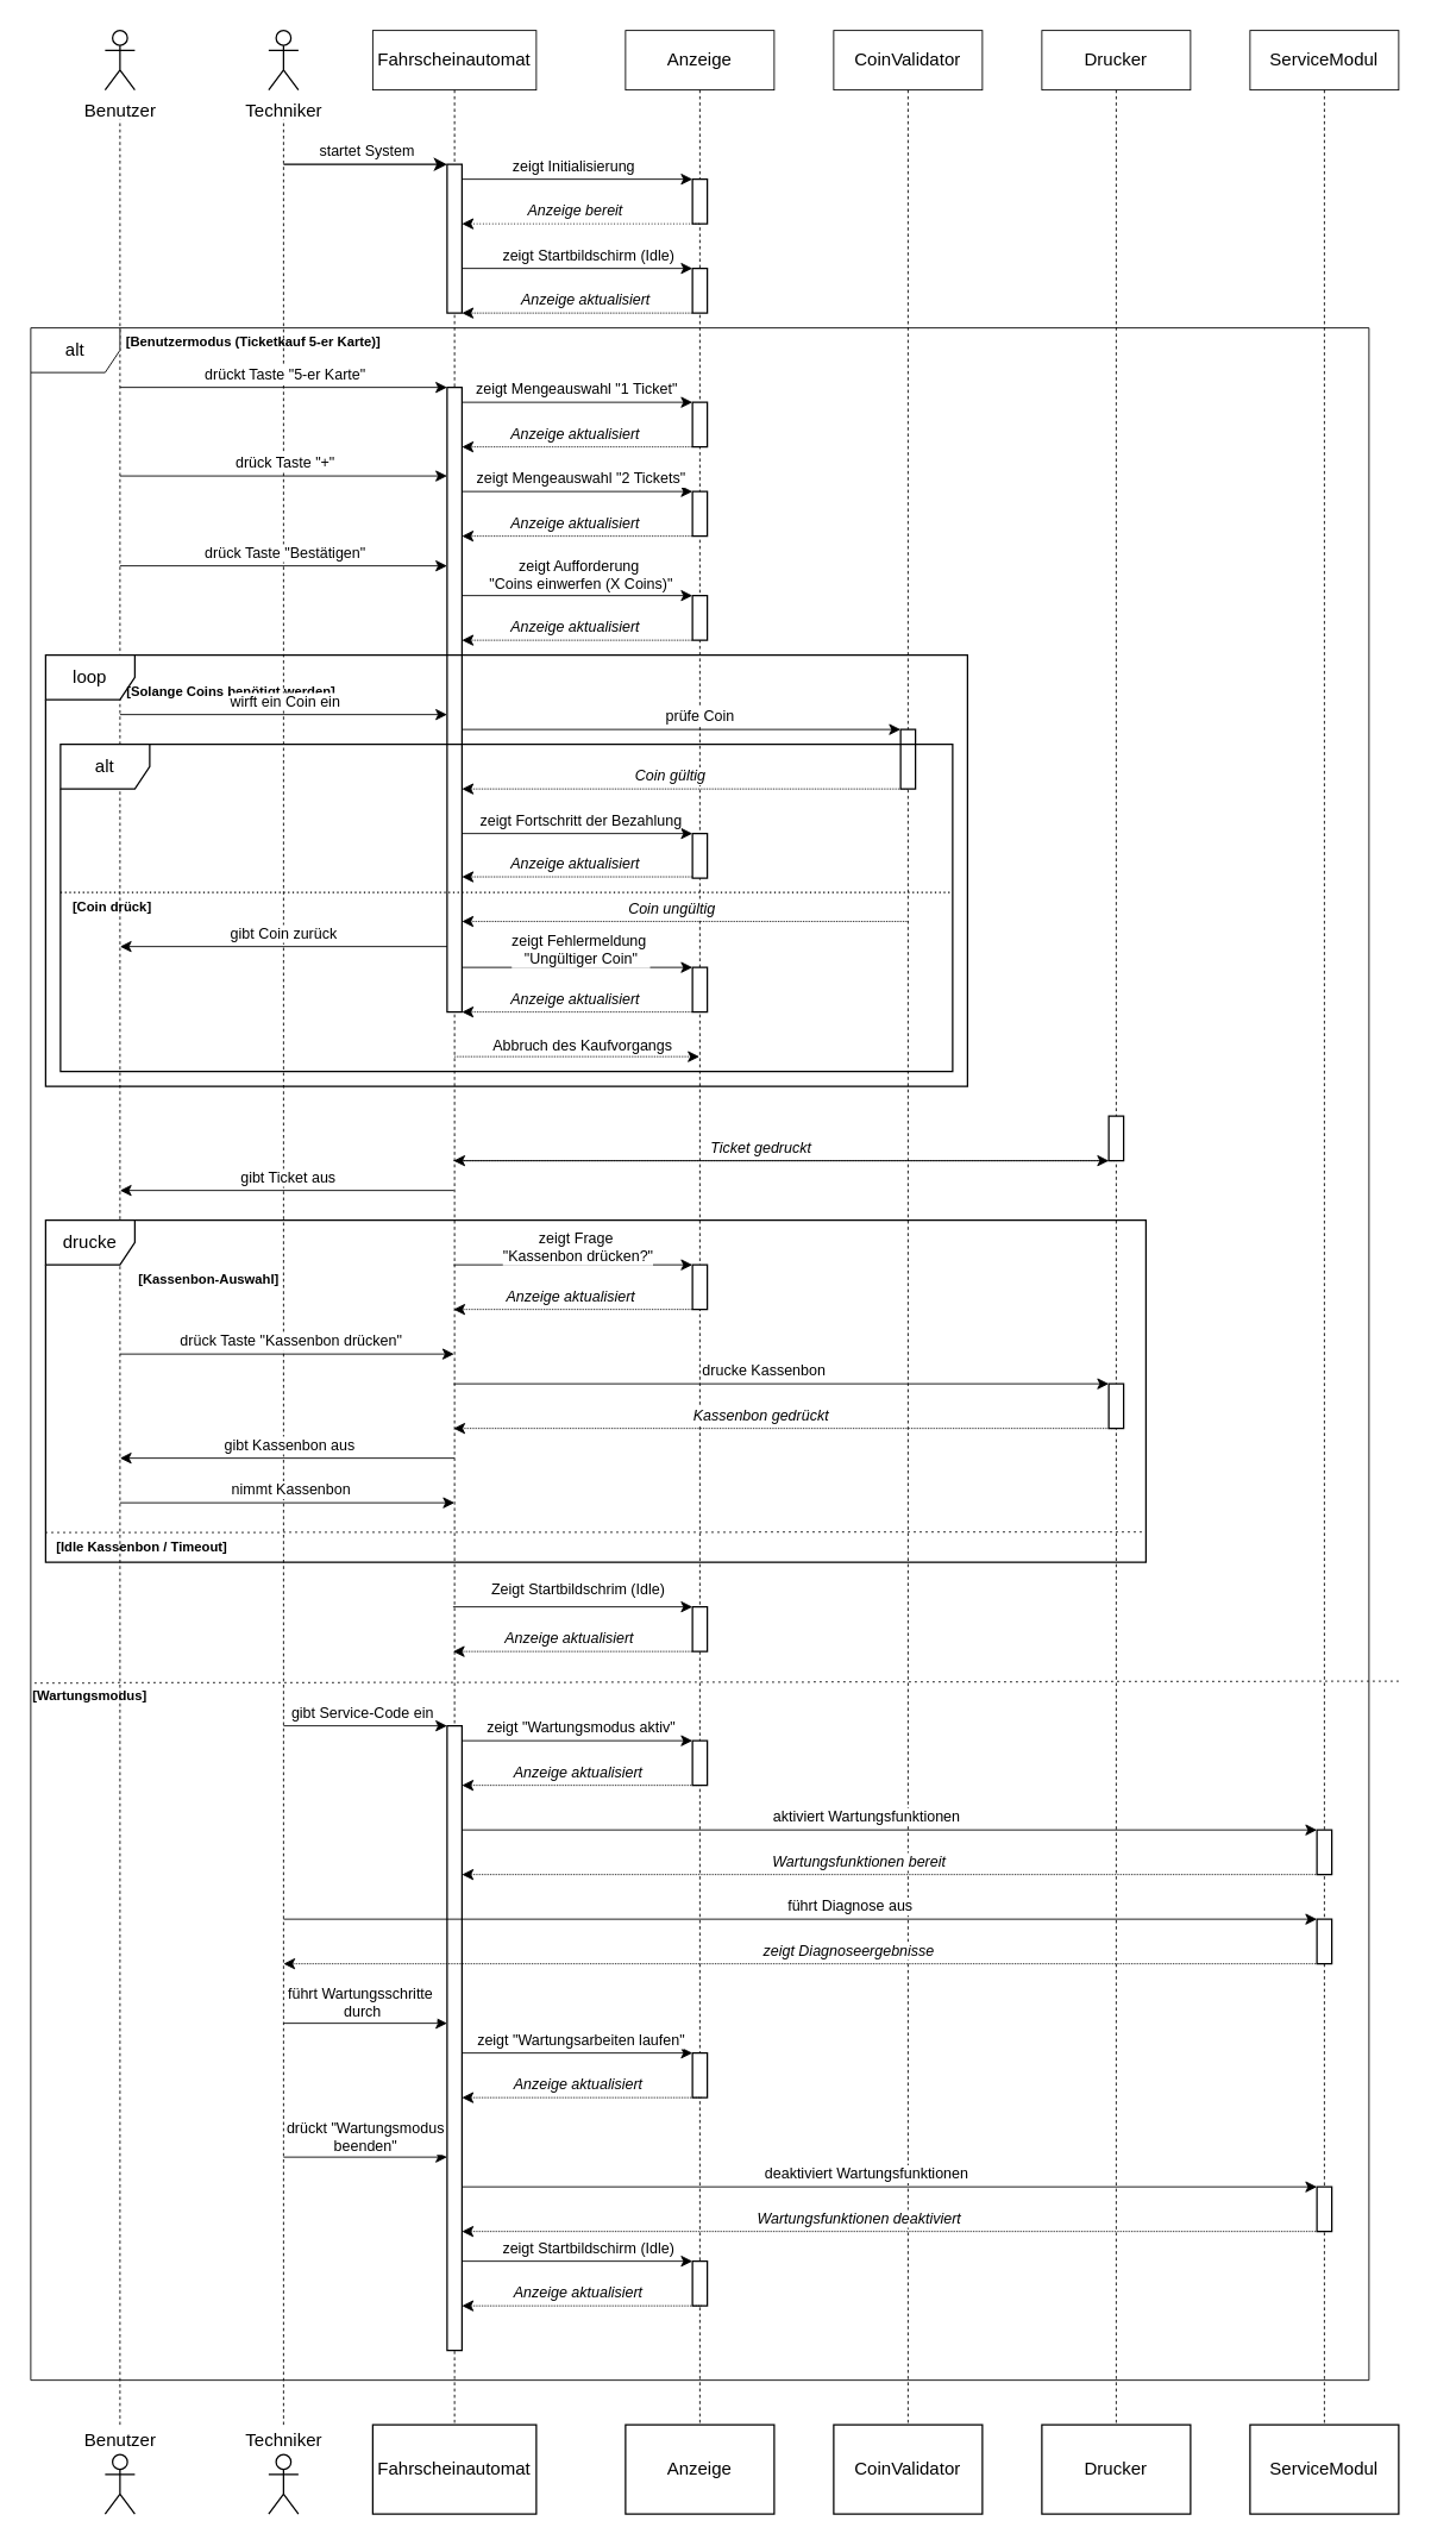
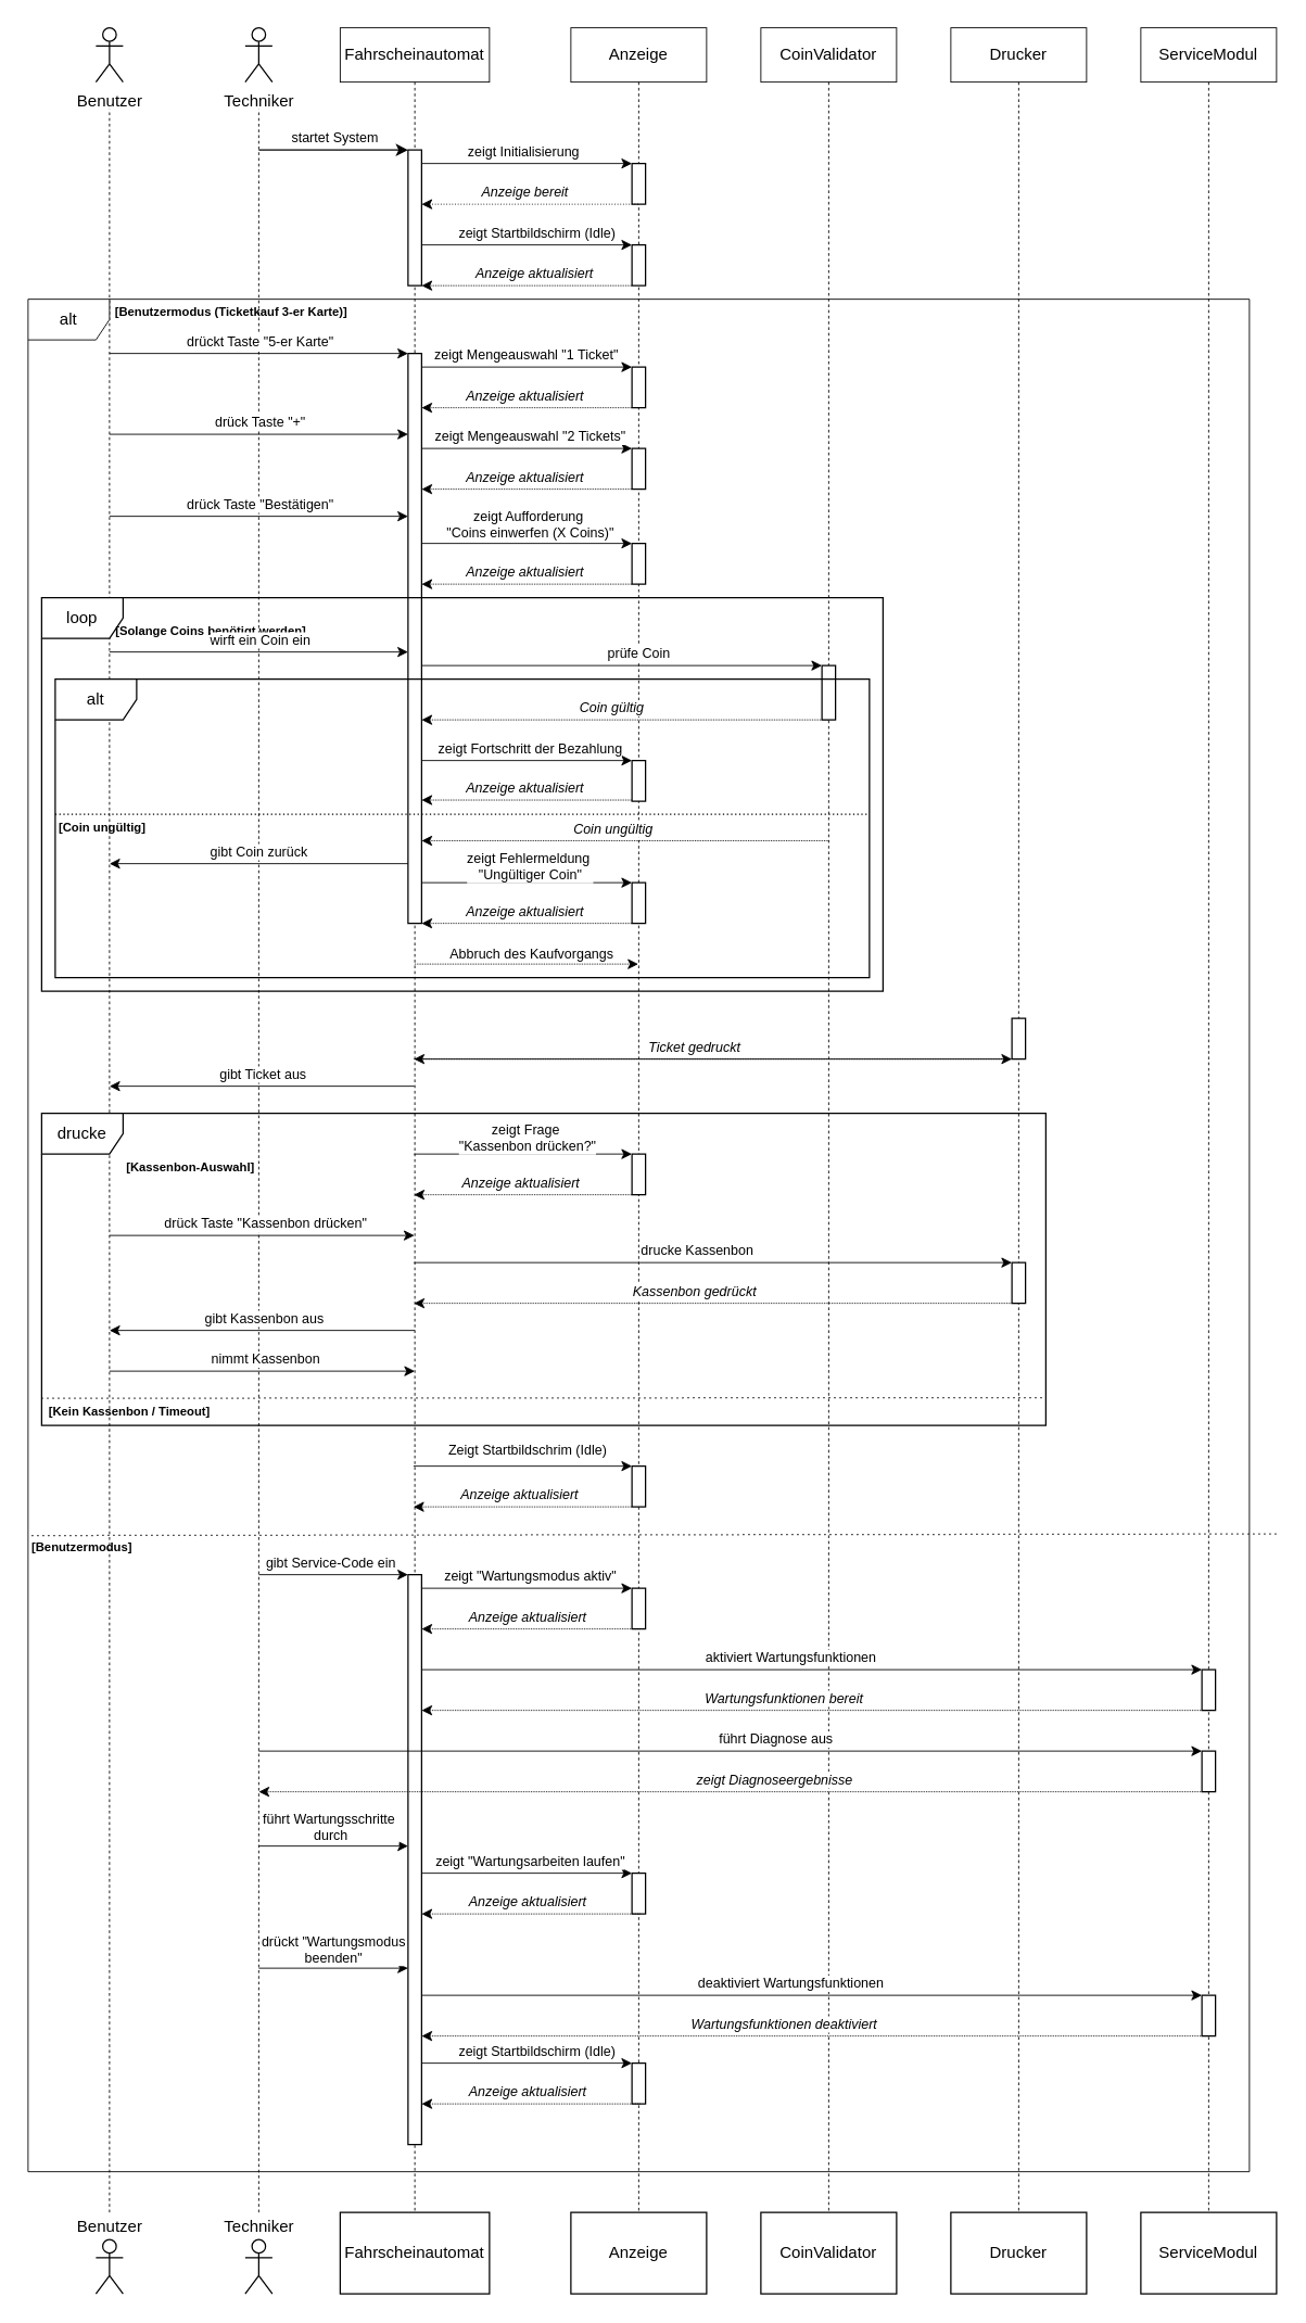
- <mxCell id="26" value="[Benutzermodus (Ticketkauf 5-er Karte)]" style="text;html=1;align=center;verticalAlign=middle;whiteSpace=wrap;rounded=0;fontSize=9;fontStyle=1;horizontal=1;" parent="1" vertex="1"><mxGeometry x="80" y="220" width="180" height="20" as="geometry" /></mxCell>
+ <mxCell id="26" value="[Benutzermodus (Ticketkauf 3-er Karte)]" style="text;html=1;align=center;verticalAlign=middle;whiteSpace=wrap;rounded=0;fontSize=9;fontStyle=1;horizontal=1;" parent="1" vertex="1"><mxGeometry x="80" y="220" width="180" height="20" as="geometry" /></mxCell>
- <mxCell id="64" value="[Coin drück]" style="text;html=1;align=center;verticalAlign=middle;whiteSpace=wrap;rounded=0;fontSize=9;fontStyle=1;horizontal=1;" parent="1" vertex="1"><mxGeometry x="40" y="600" width="70" height="20" as="geometry" /></mxCell>
+ <mxCell id="64" value="[Coin ungültig]" style="text;html=1;align=center;verticalAlign=middle;whiteSpace=wrap;rounded=0;fontSize=9;fontStyle=1;horizontal=1;" parent="1" vertex="1"><mxGeometry x="40" y="600" width="70" height="20" as="geometry" /></mxCell>
- <mxCell id="103" value="[Idle Kassenbon / Timeout]" style="text;html=1;align=center;verticalAlign=middle;whiteSpace=wrap;rounded=0;fontSize=9;fontStyle=1;horizontal=1;" parent="1" vertex="1"><mxGeometry x="30" y="1030" width="130" height="20" as="geometry" /></mxCell>
+ <mxCell id="103" value="[Kein Kassenbon / Timeout]" style="text;html=1;align=center;verticalAlign=middle;whiteSpace=wrap;rounded=0;fontSize=9;fontStyle=1;horizontal=1;" parent="1" vertex="1"><mxGeometry x="30" y="1030" width="130" height="20" as="geometry" /></mxCell>
- <mxCell id="110" value="[Wartungsmodus]" style="text;html=1;align=center;verticalAlign=middle;whiteSpace=wrap;rounded=0;fontSize=9;fontStyle=1;horizontal=1;" parent="1" vertex="1"><mxGeometry x="20" y="1130" width="80" height="20" as="geometry" /></mxCell>
+ <mxCell id="110" value="[Benutzermodus]" style="text;html=1;align=center;verticalAlign=middle;whiteSpace=wrap;rounded=0;fontSize=9;fontStyle=1;horizontal=1;" parent="1" vertex="1"><mxGeometry x="20" y="1130" width="80" height="20" as="geometry" /></mxCell>
